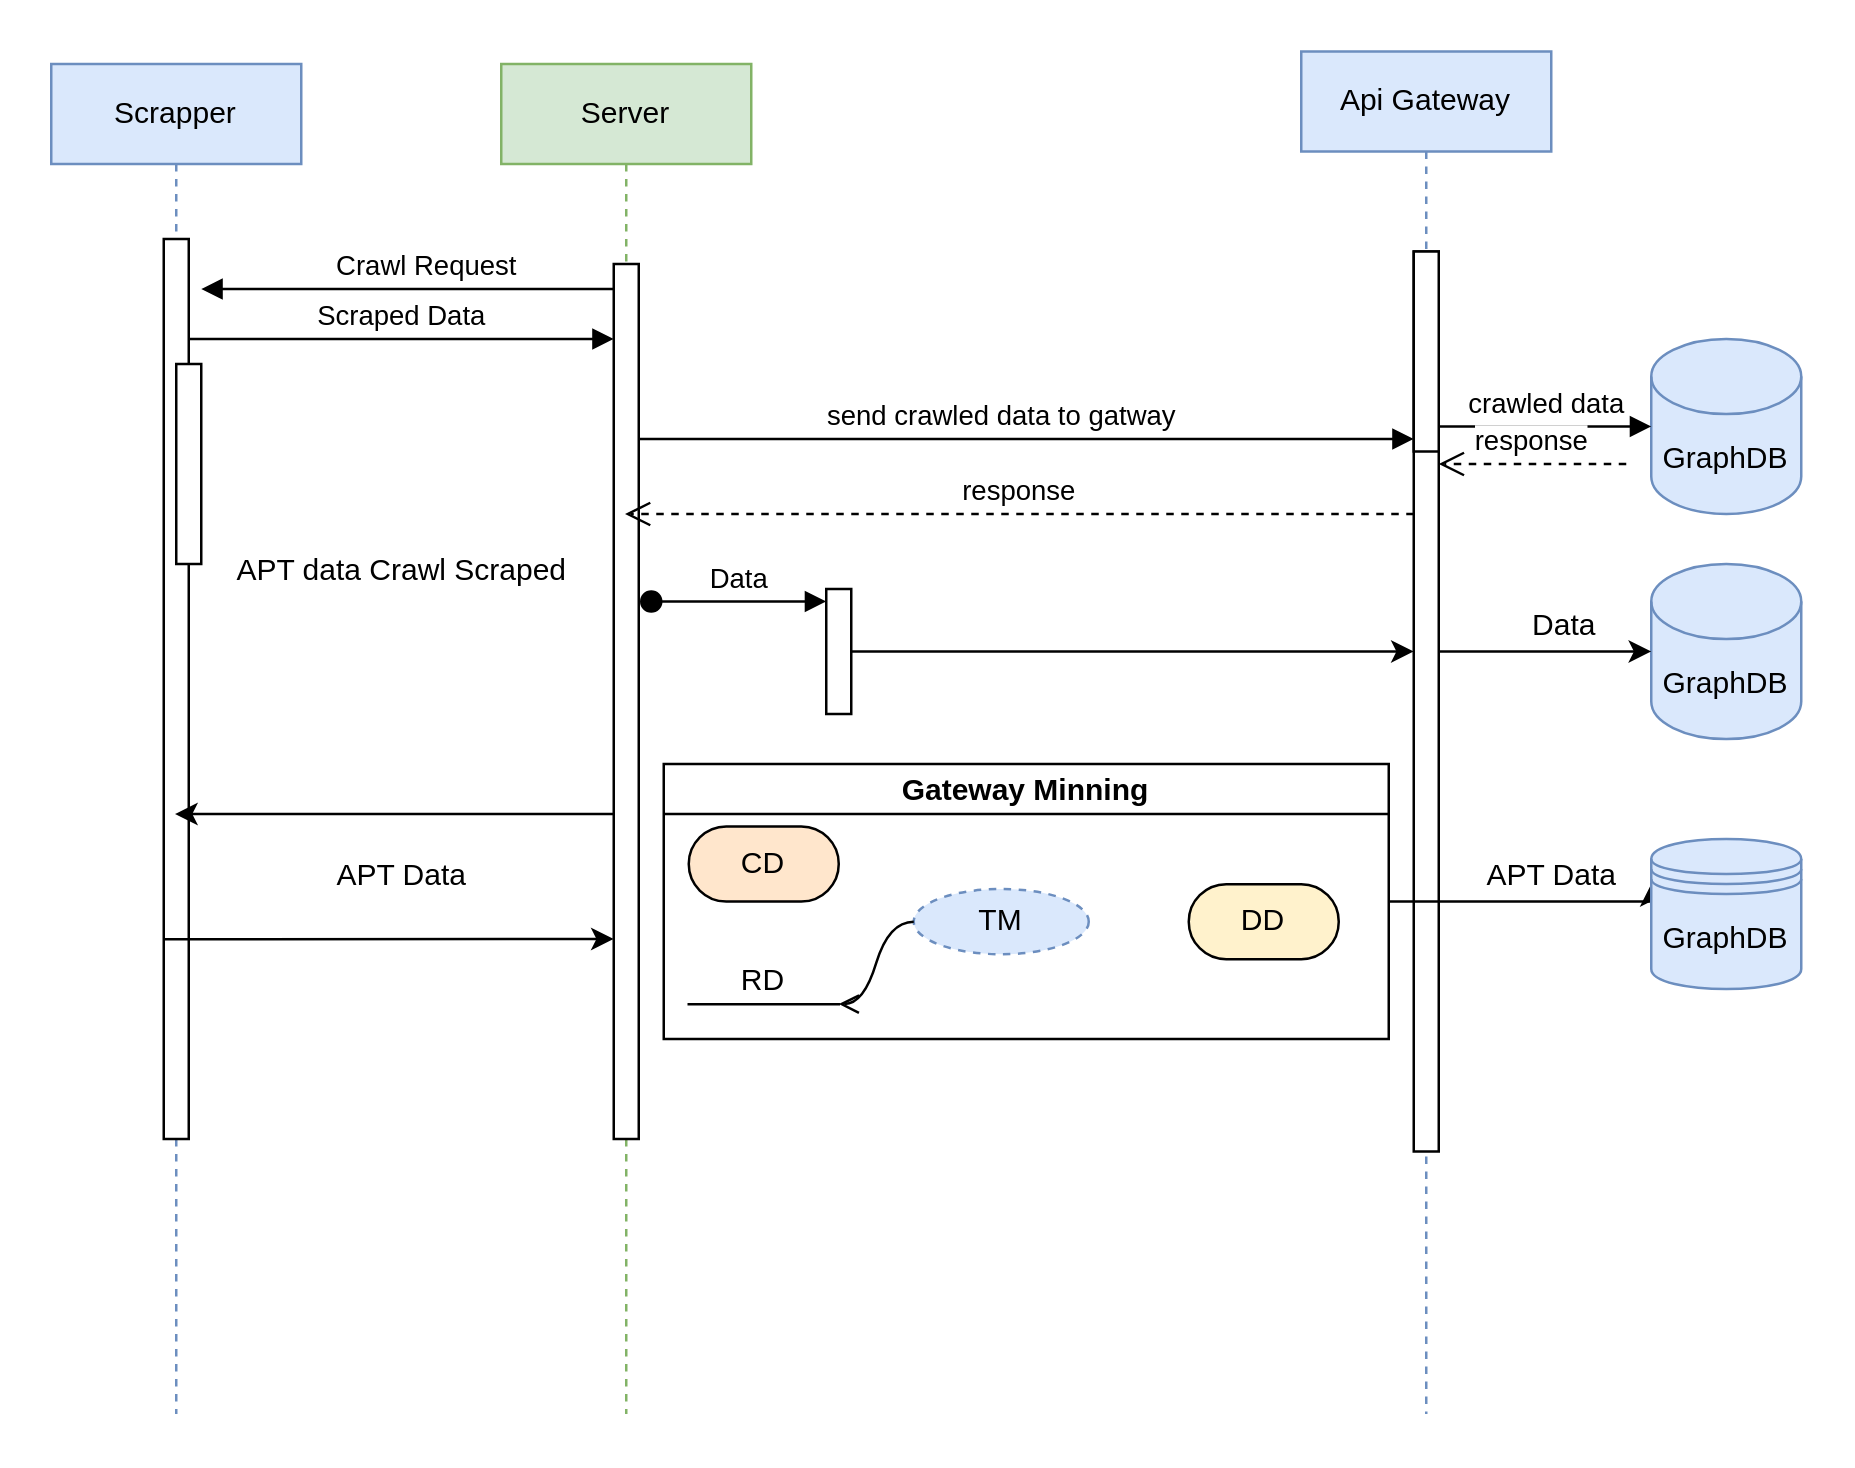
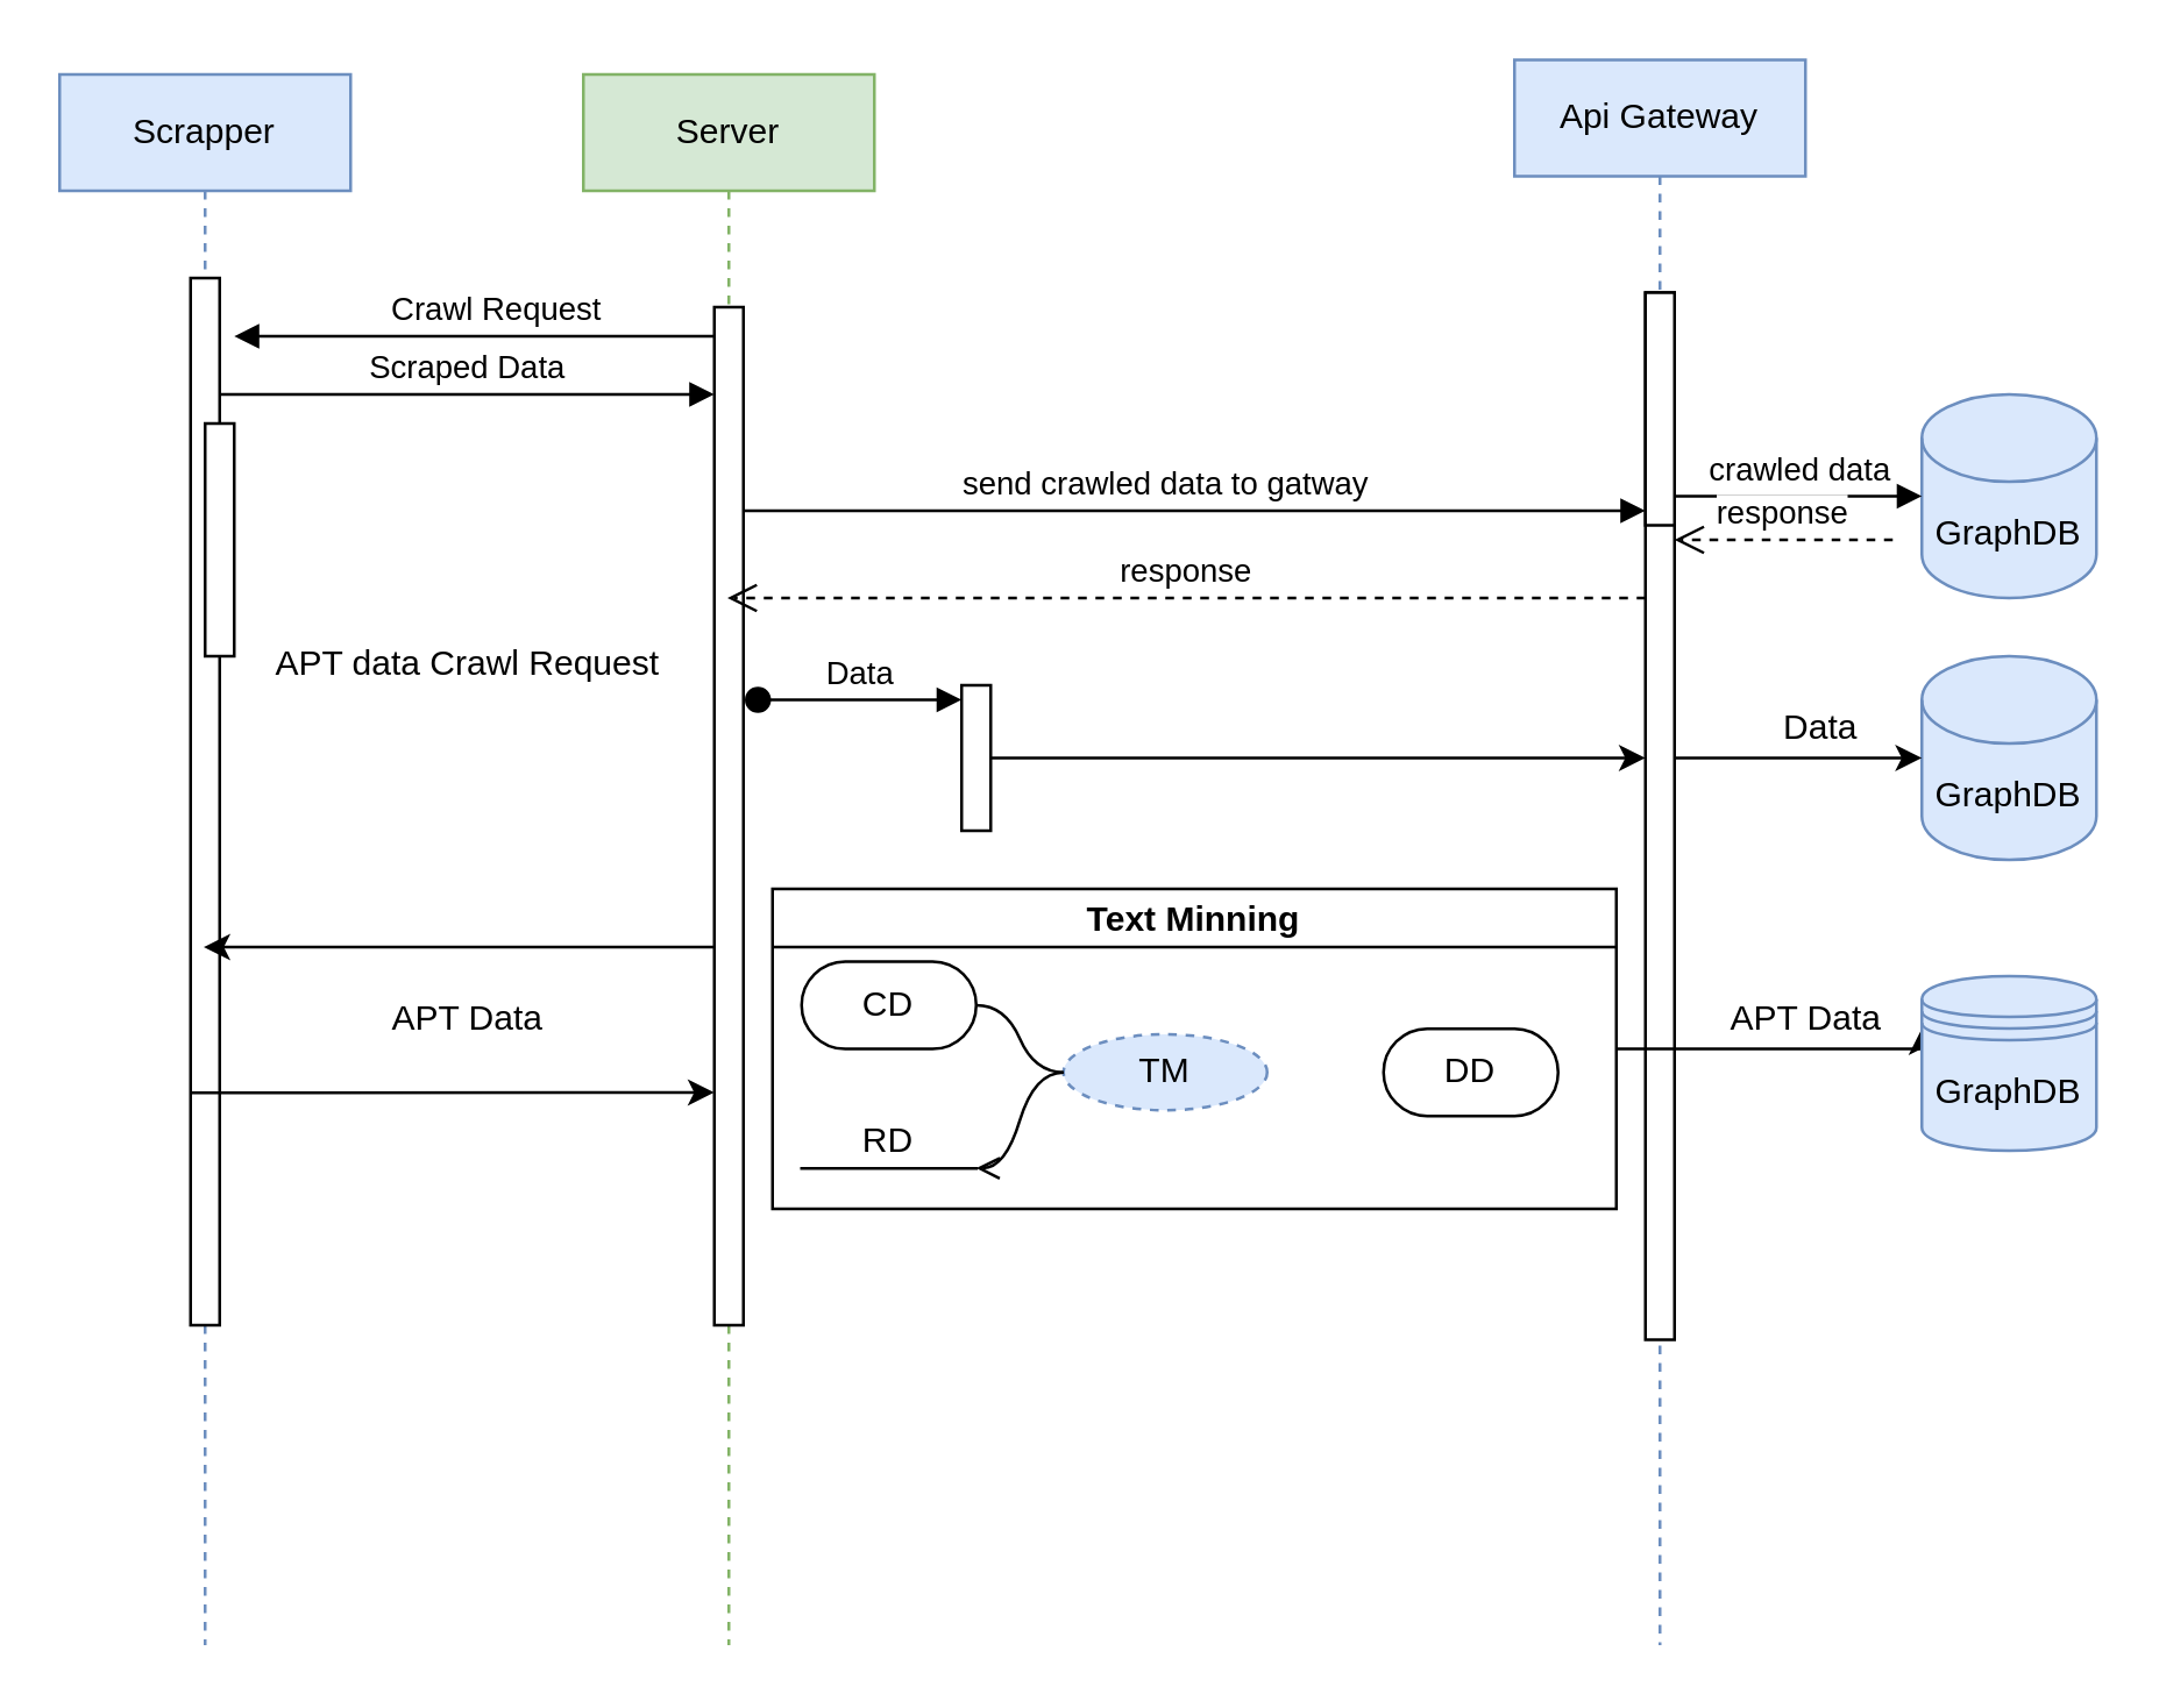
- <mxCell id="24" value="APT data Crawl Scraped" style="text;html=1;align=center;verticalAlign=middle;resizable=0;points=[];autosize=1;strokeColor=none;fillColor=none;" vertex="1" parent="1"><mxGeometry x="80" y="213" width="160" height="30" as="geometry" /></mxCell>
+ <mxCell id="24" value="APT data Crawl Request" style="text;html=1;align=center;verticalAlign=middle;resizable=0;points=[];autosize=1;strokeColor=none;fillColor=none;" vertex="1" parent="1"><mxGeometry x="80" y="213" width="160" height="30" as="geometry" /></mxCell>
- <mxCell id="28" value="Gateway Minning" style="swimlane;startSize=20;horizontal=1;containerType=tree;" vertex="1" parent="1"><mxGeometry x="265" y="305" width="290" height="110" as="geometry" /></mxCell>
+ <mxCell id="28" value="Text Minning" style="swimlane;startSize=20;horizontal=1;containerType=tree;" vertex="1" parent="1"><mxGeometry x="265" y="305" width="290" height="110" as="geometry" /></mxCell>
- <mxCell id="32" value="CD" style="whiteSpace=wrap;html=1;rounded=1;arcSize=50;align=center;verticalAlign=middle;strokeWidth=1;autosize=1;spacing=4;treeFolding=1;treeMoving=1;newEdgeStyle={&quot;edgeStyle&quot;:&quot;entityRelationEdgeStyle&quot;,&quot;startArrow&quot;:&quot;none&quot;,&quot;endArrow&quot;:&quot;none&quot;,&quot;segment&quot;:10,&quot;curved&quot;:1,&quot;sourcePerimeterSpacing&quot;:0,&quot;targetPerimeterSpacing&quot;:0};fillColor=#ffe6cc;" vertex="1" parent="28"><mxGeometry x="10" y="25.0" width="60" height="30" as="geometry" /></mxCell>
+ <mxCell id="32" value="CD" style="whiteSpace=wrap;html=1;rounded=1;arcSize=50;align=center;verticalAlign=middle;strokeWidth=1;autosize=1;spacing=4;treeFolding=1;treeMoving=1;newEdgeStyle={&quot;edgeStyle&quot;:&quot;entityRelationEdgeStyle&quot;,&quot;startArrow&quot;:&quot;none&quot;,&quot;endArrow&quot;:&quot;none&quot;,&quot;segment&quot;:10,&quot;curved&quot;:1,&quot;sourcePerimeterSpacing&quot;:0,&quot;targetPerimeterSpacing&quot;:0};" vertex="1" parent="28"><mxGeometry x="10" y="25.0" width="60" height="30" as="geometry" /></mxCell>
+ <mxCell id="31" value="" style="edgeStyle=entityRelationEdgeStyle;startArrow=none;endArrow=none;segment=10;curved=1;sourcePerimeterSpacing=0;targetPerimeterSpacing=0;rounded=0;" edge="1" parent="28" source="29" target="32"><mxGeometry relative="1" as="geometry" /></mxCell>
- <mxCell id="30" value="DD" style="whiteSpace=wrap;html=1;rounded=1;arcSize=50;align=center;verticalAlign=middle;strokeWidth=1;autosize=1;spacing=4;treeFolding=1;treeMoving=1;newEdgeStyle={&quot;edgeStyle&quot;:&quot;entityRelationEdgeStyle&quot;,&quot;startArrow&quot;:&quot;none&quot;,&quot;endArrow&quot;:&quot;none&quot;,&quot;segment&quot;:10,&quot;curved&quot;:1,&quot;sourcePerimeterSpacing&quot;:0,&quot;targetPerimeterSpacing&quot;:0};fillColor=#fff2cc;" vertex="1" parent="28"><mxGeometry x="210" y="48.05" width="60" height="30" as="geometry" /></mxCell>
+ <mxCell id="30" value="DD" style="whiteSpace=wrap;html=1;rounded=1;arcSize=50;align=center;verticalAlign=middle;strokeWidth=1;autosize=1;spacing=4;treeFolding=1;treeMoving=1;newEdgeStyle={&quot;edgeStyle&quot;:&quot;entityRelationEdgeStyle&quot;,&quot;startArrow&quot;:&quot;none&quot;,&quot;endArrow&quot;:&quot;none&quot;,&quot;segment&quot;:10,&quot;curved&quot;:1,&quot;sourcePerimeterSpacing&quot;:0,&quot;targetPerimeterSpacing&quot;:0};" vertex="1" parent="28"><mxGeometry x="210" y="48.05" width="60" height="30" as="geometry" /></mxCell>
